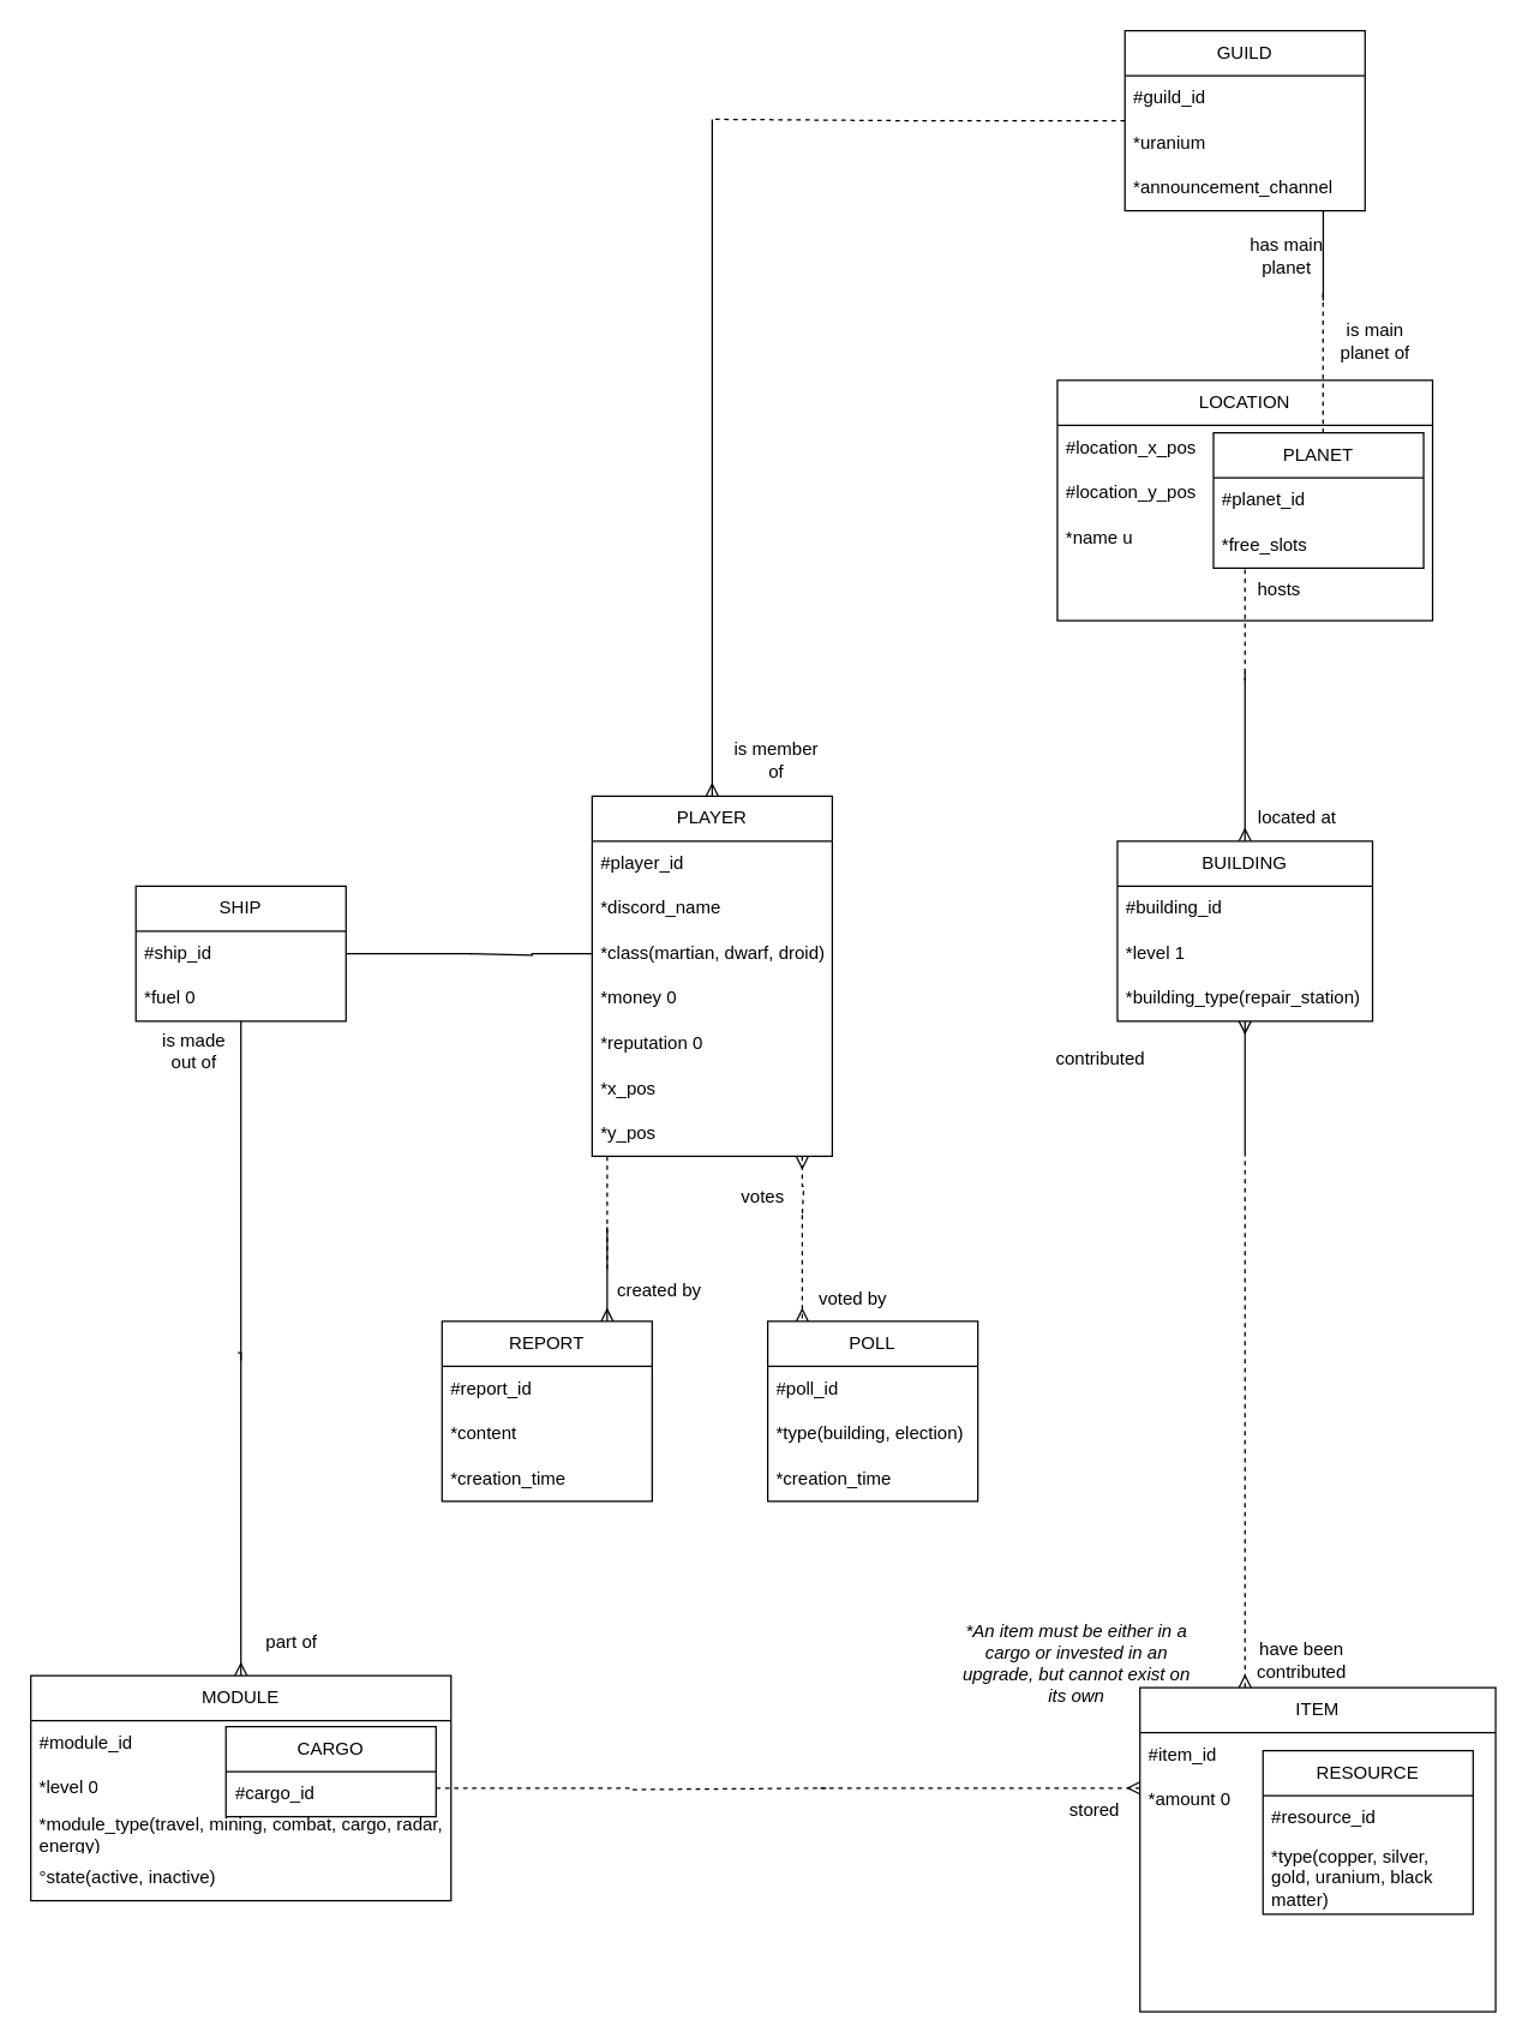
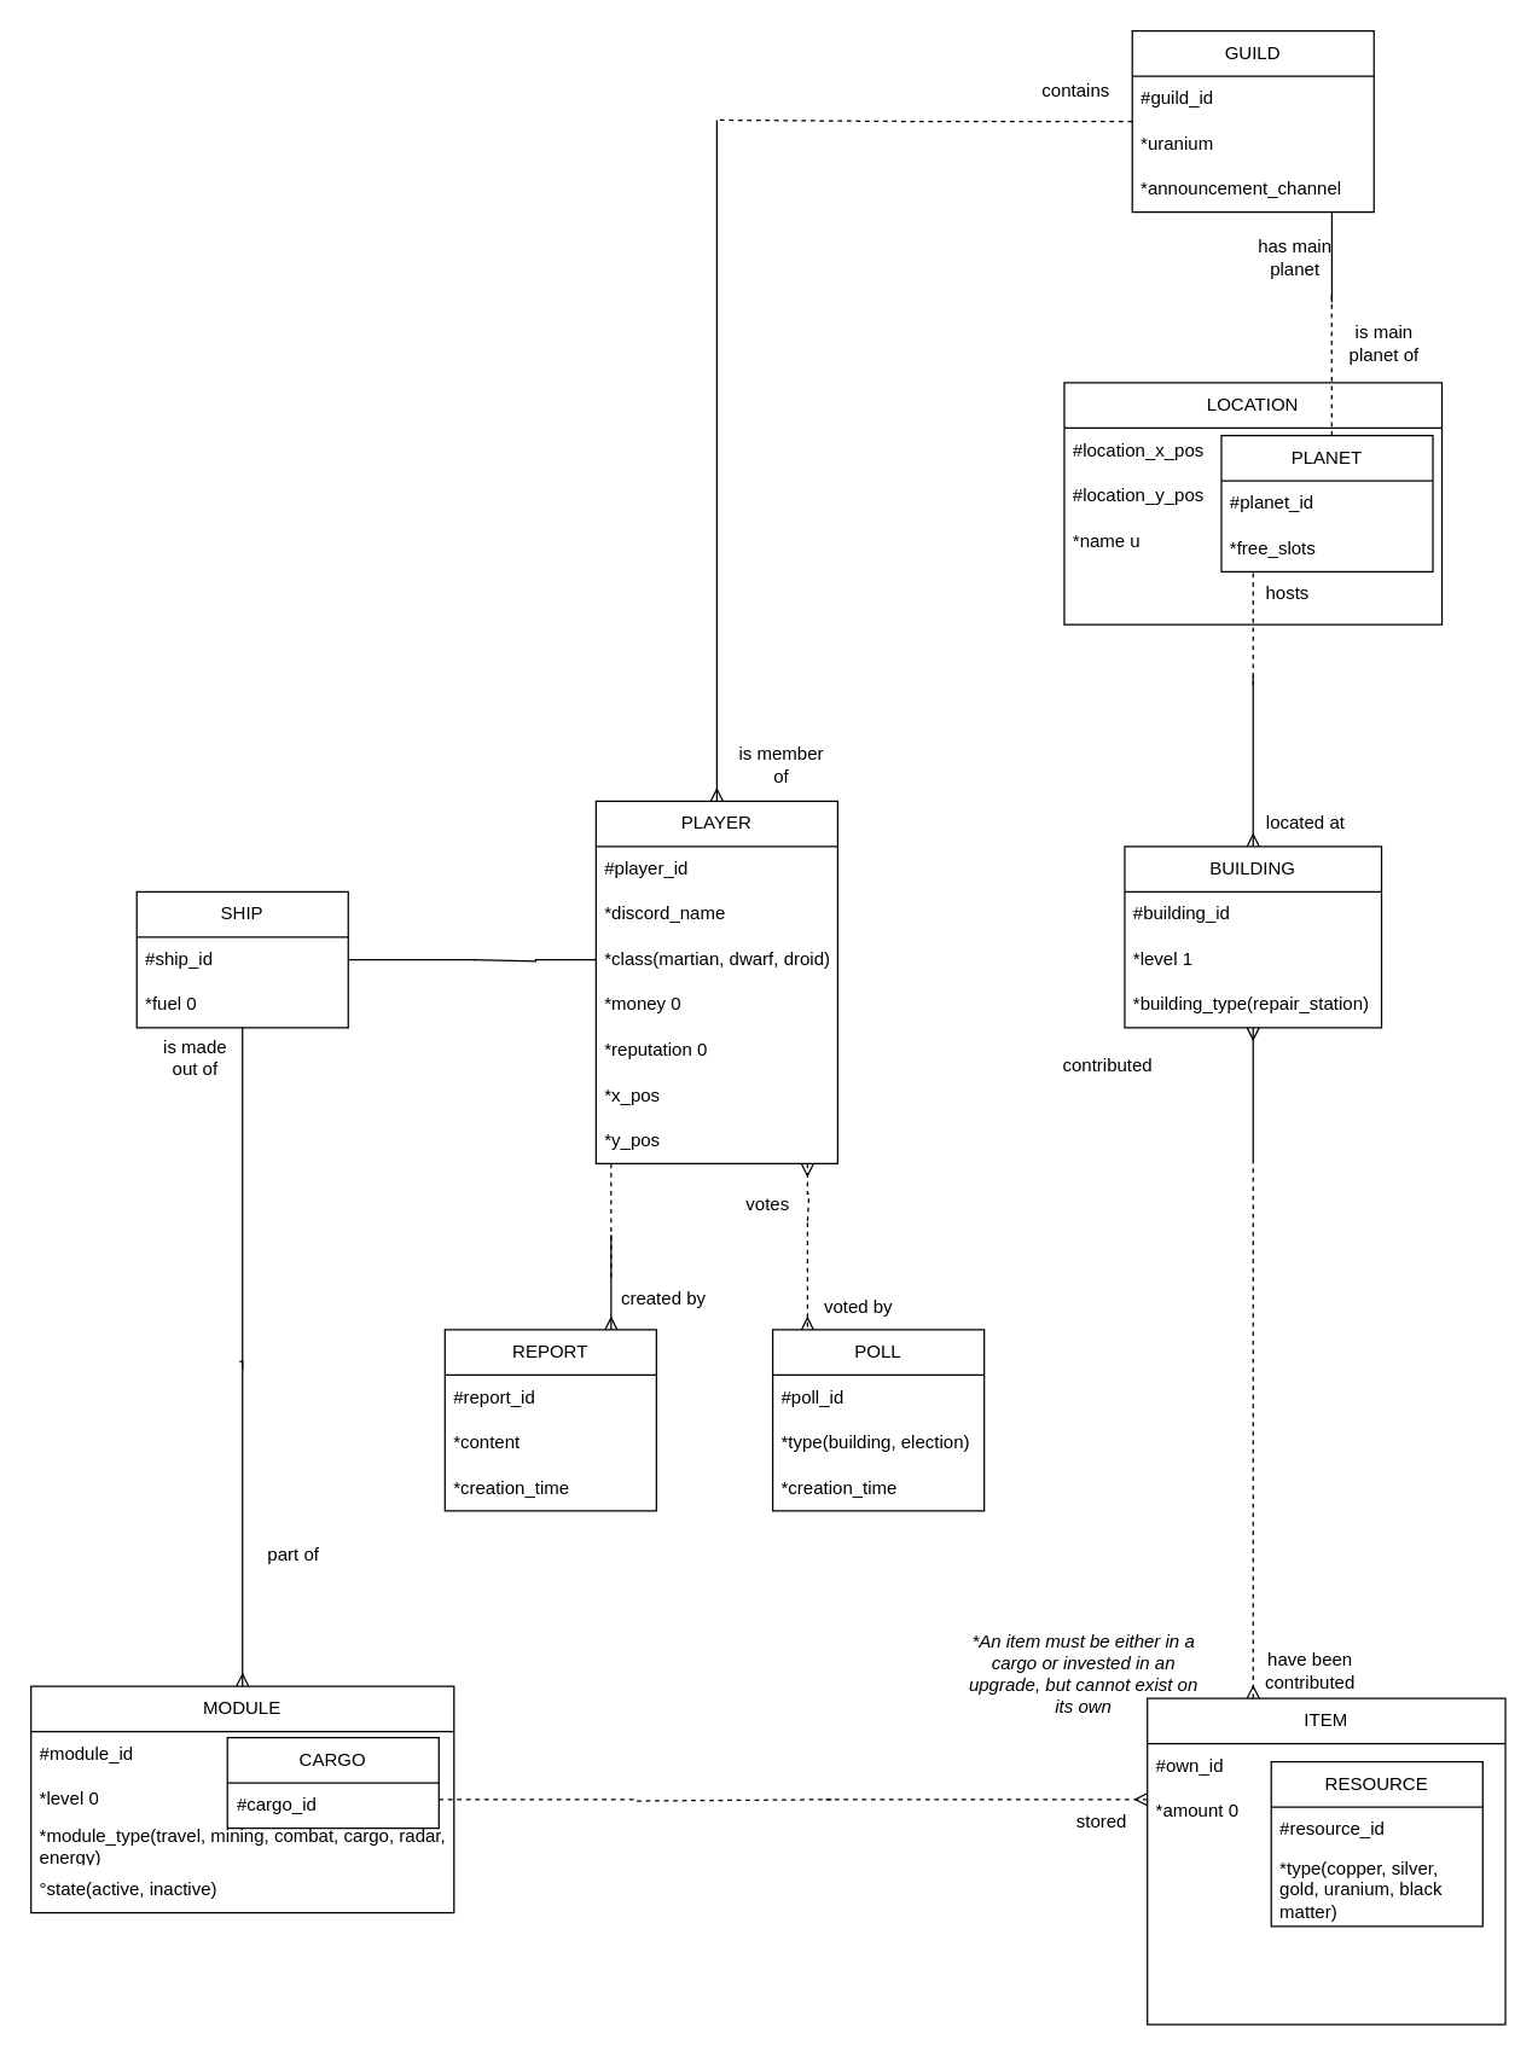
+ <mxCell id="68" value="contains" style="text;html=1;strokeColor=none;fillColor=none;align=center;verticalAlign=middle;whiteSpace=wrap;rounded=0;" parent="1" vertex="1"><mxGeometry x="682" y="45" width="60" height="30" as="geometry" /></mxCell>
- <mxCell id="54" value="part of" style="text;html=1;strokeColor=none;fillColor=none;align=center;verticalAlign=middle;whiteSpace=wrap;rounded=0;fontSize=12;" parent="1" vertex="1"><mxGeometry x="164" y="1079" width="60" height="30" as="geometry" /></mxCell>
+ <mxCell id="54" value="part of" style="text;html=1;strokeColor=none;fillColor=none;align=center;verticalAlign=middle;whiteSpace=wrap;rounded=0;fontSize=12;" parent="1" vertex="1"><mxGeometry x="164" y="1014" width="60" height="30" as="geometry" /></mxCell>
- <mxCell id="42" value="#item_id" style="text;strokeColor=none;fillColor=none;align=left;verticalAlign=middle;spacingLeft=4;spacingRight=4;overflow=hidden;points=[[0,0.5],[1,0.5]];portConstraint=eastwest;rotatable=0;whiteSpace=wrap;html=1;" parent="41" vertex="1"><mxGeometry y="30" width="237" height="30" as="geometry" /></mxCell>
+ <mxCell id="42" value="#own_id" style="text;strokeColor=none;fillColor=none;align=left;verticalAlign=middle;spacingLeft=4;spacingRight=4;overflow=hidden;points=[[0,0.5],[1,0.5]];portConstraint=eastwest;rotatable=0;whiteSpace=wrap;html=1;" parent="41" vertex="1"><mxGeometry y="30" width="237" height="30" as="geometry" /></mxCell>
